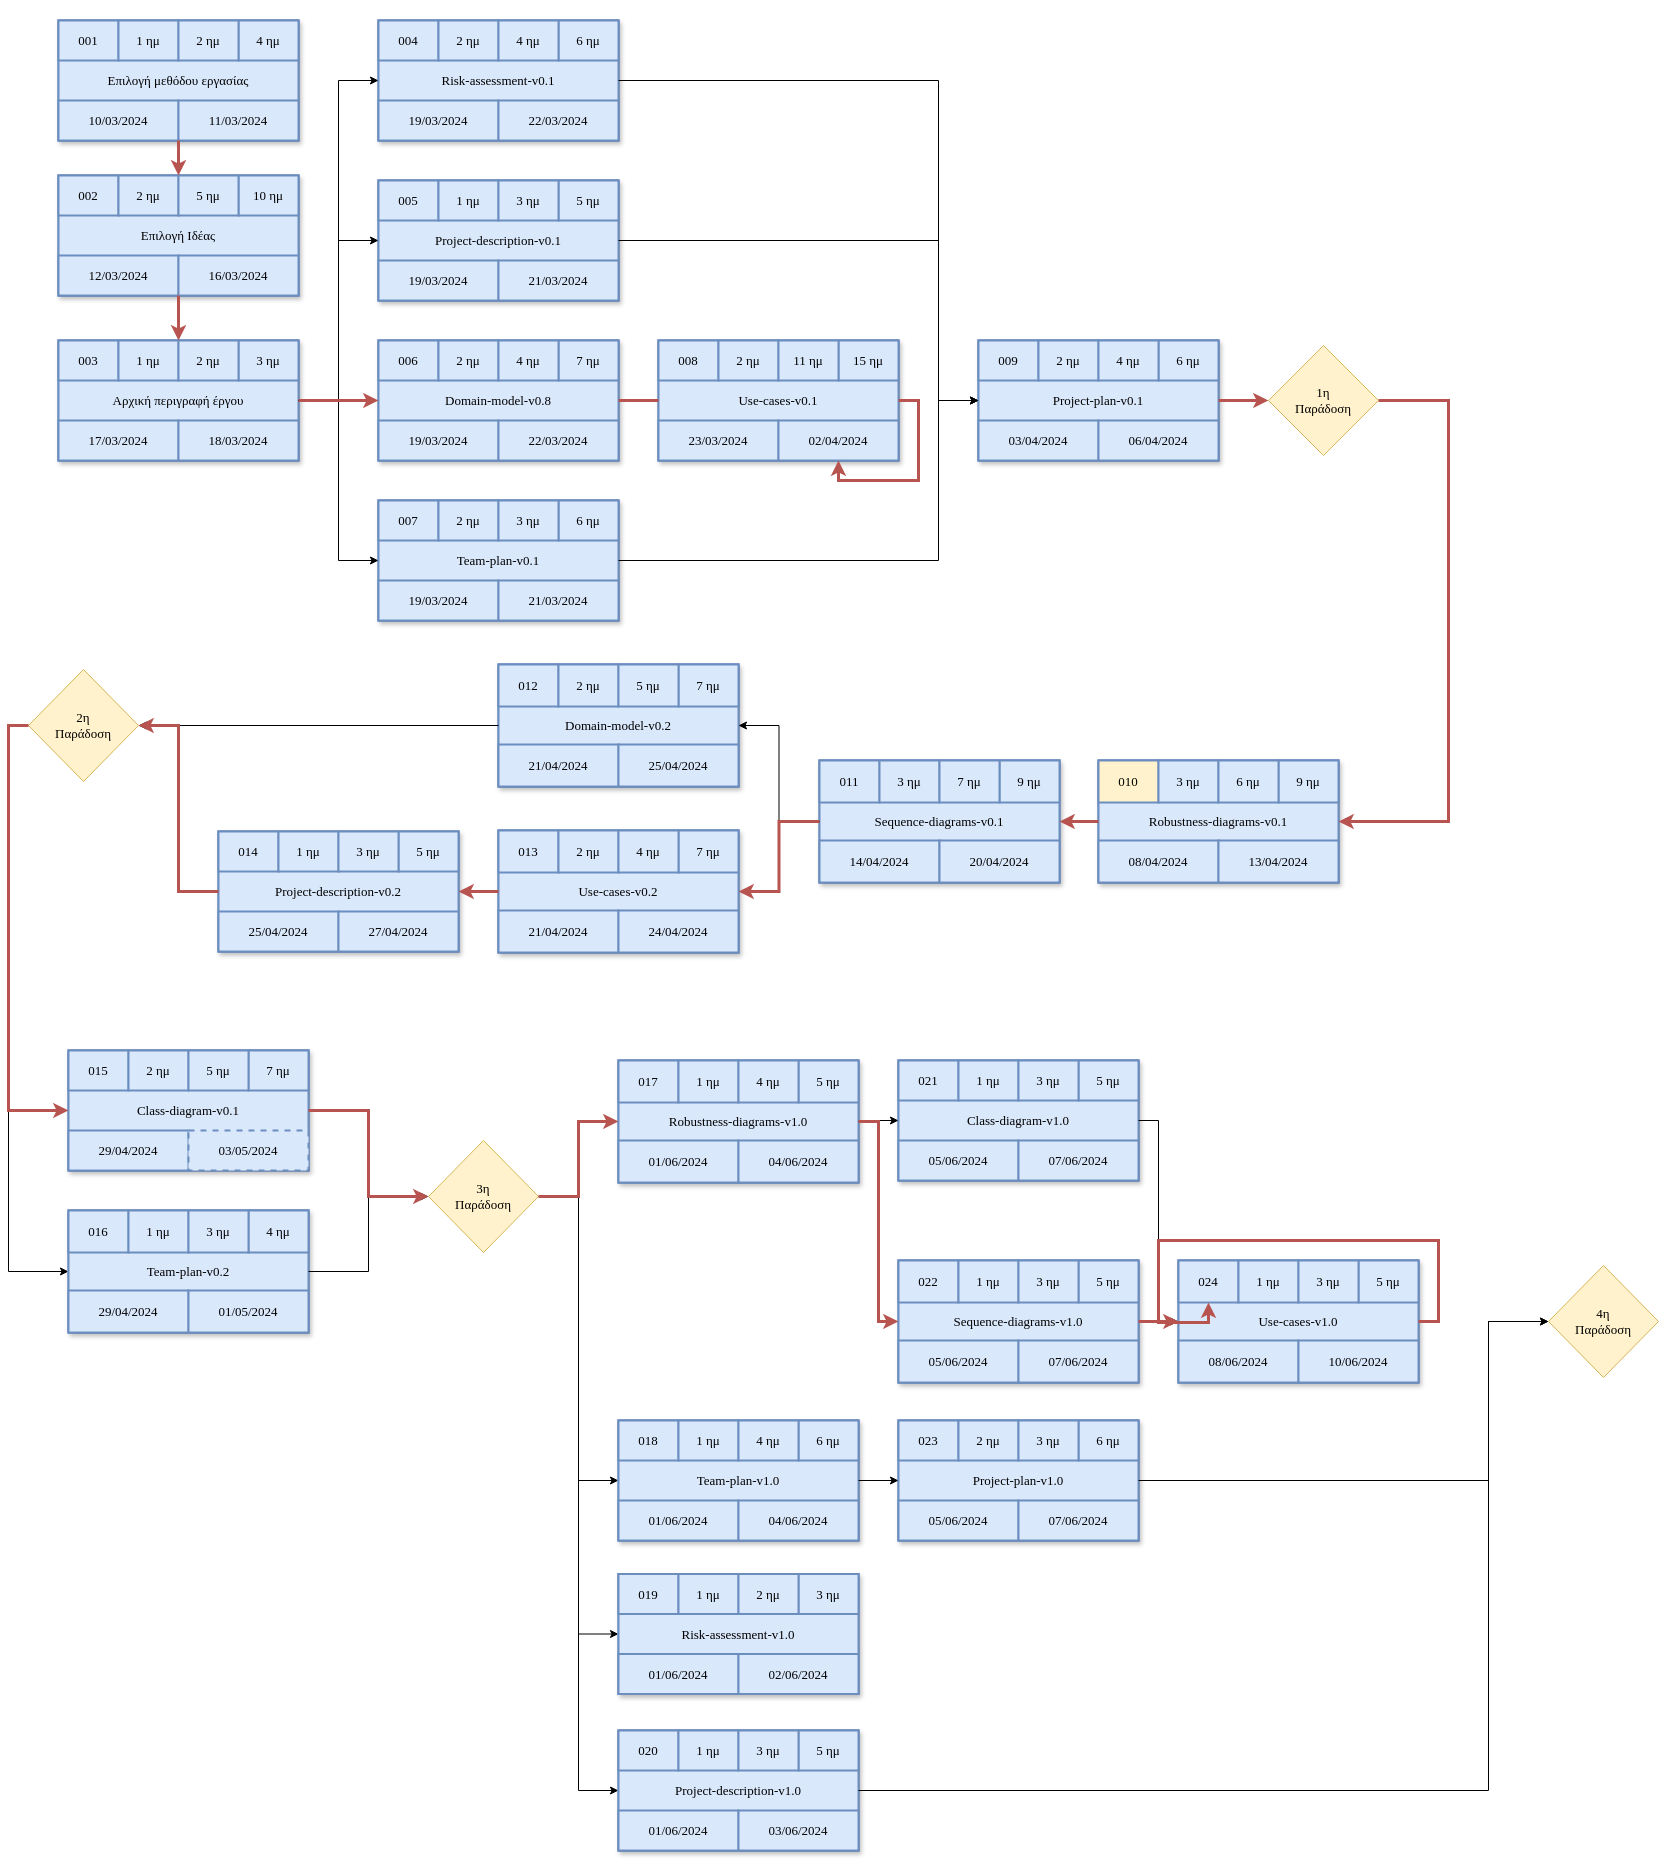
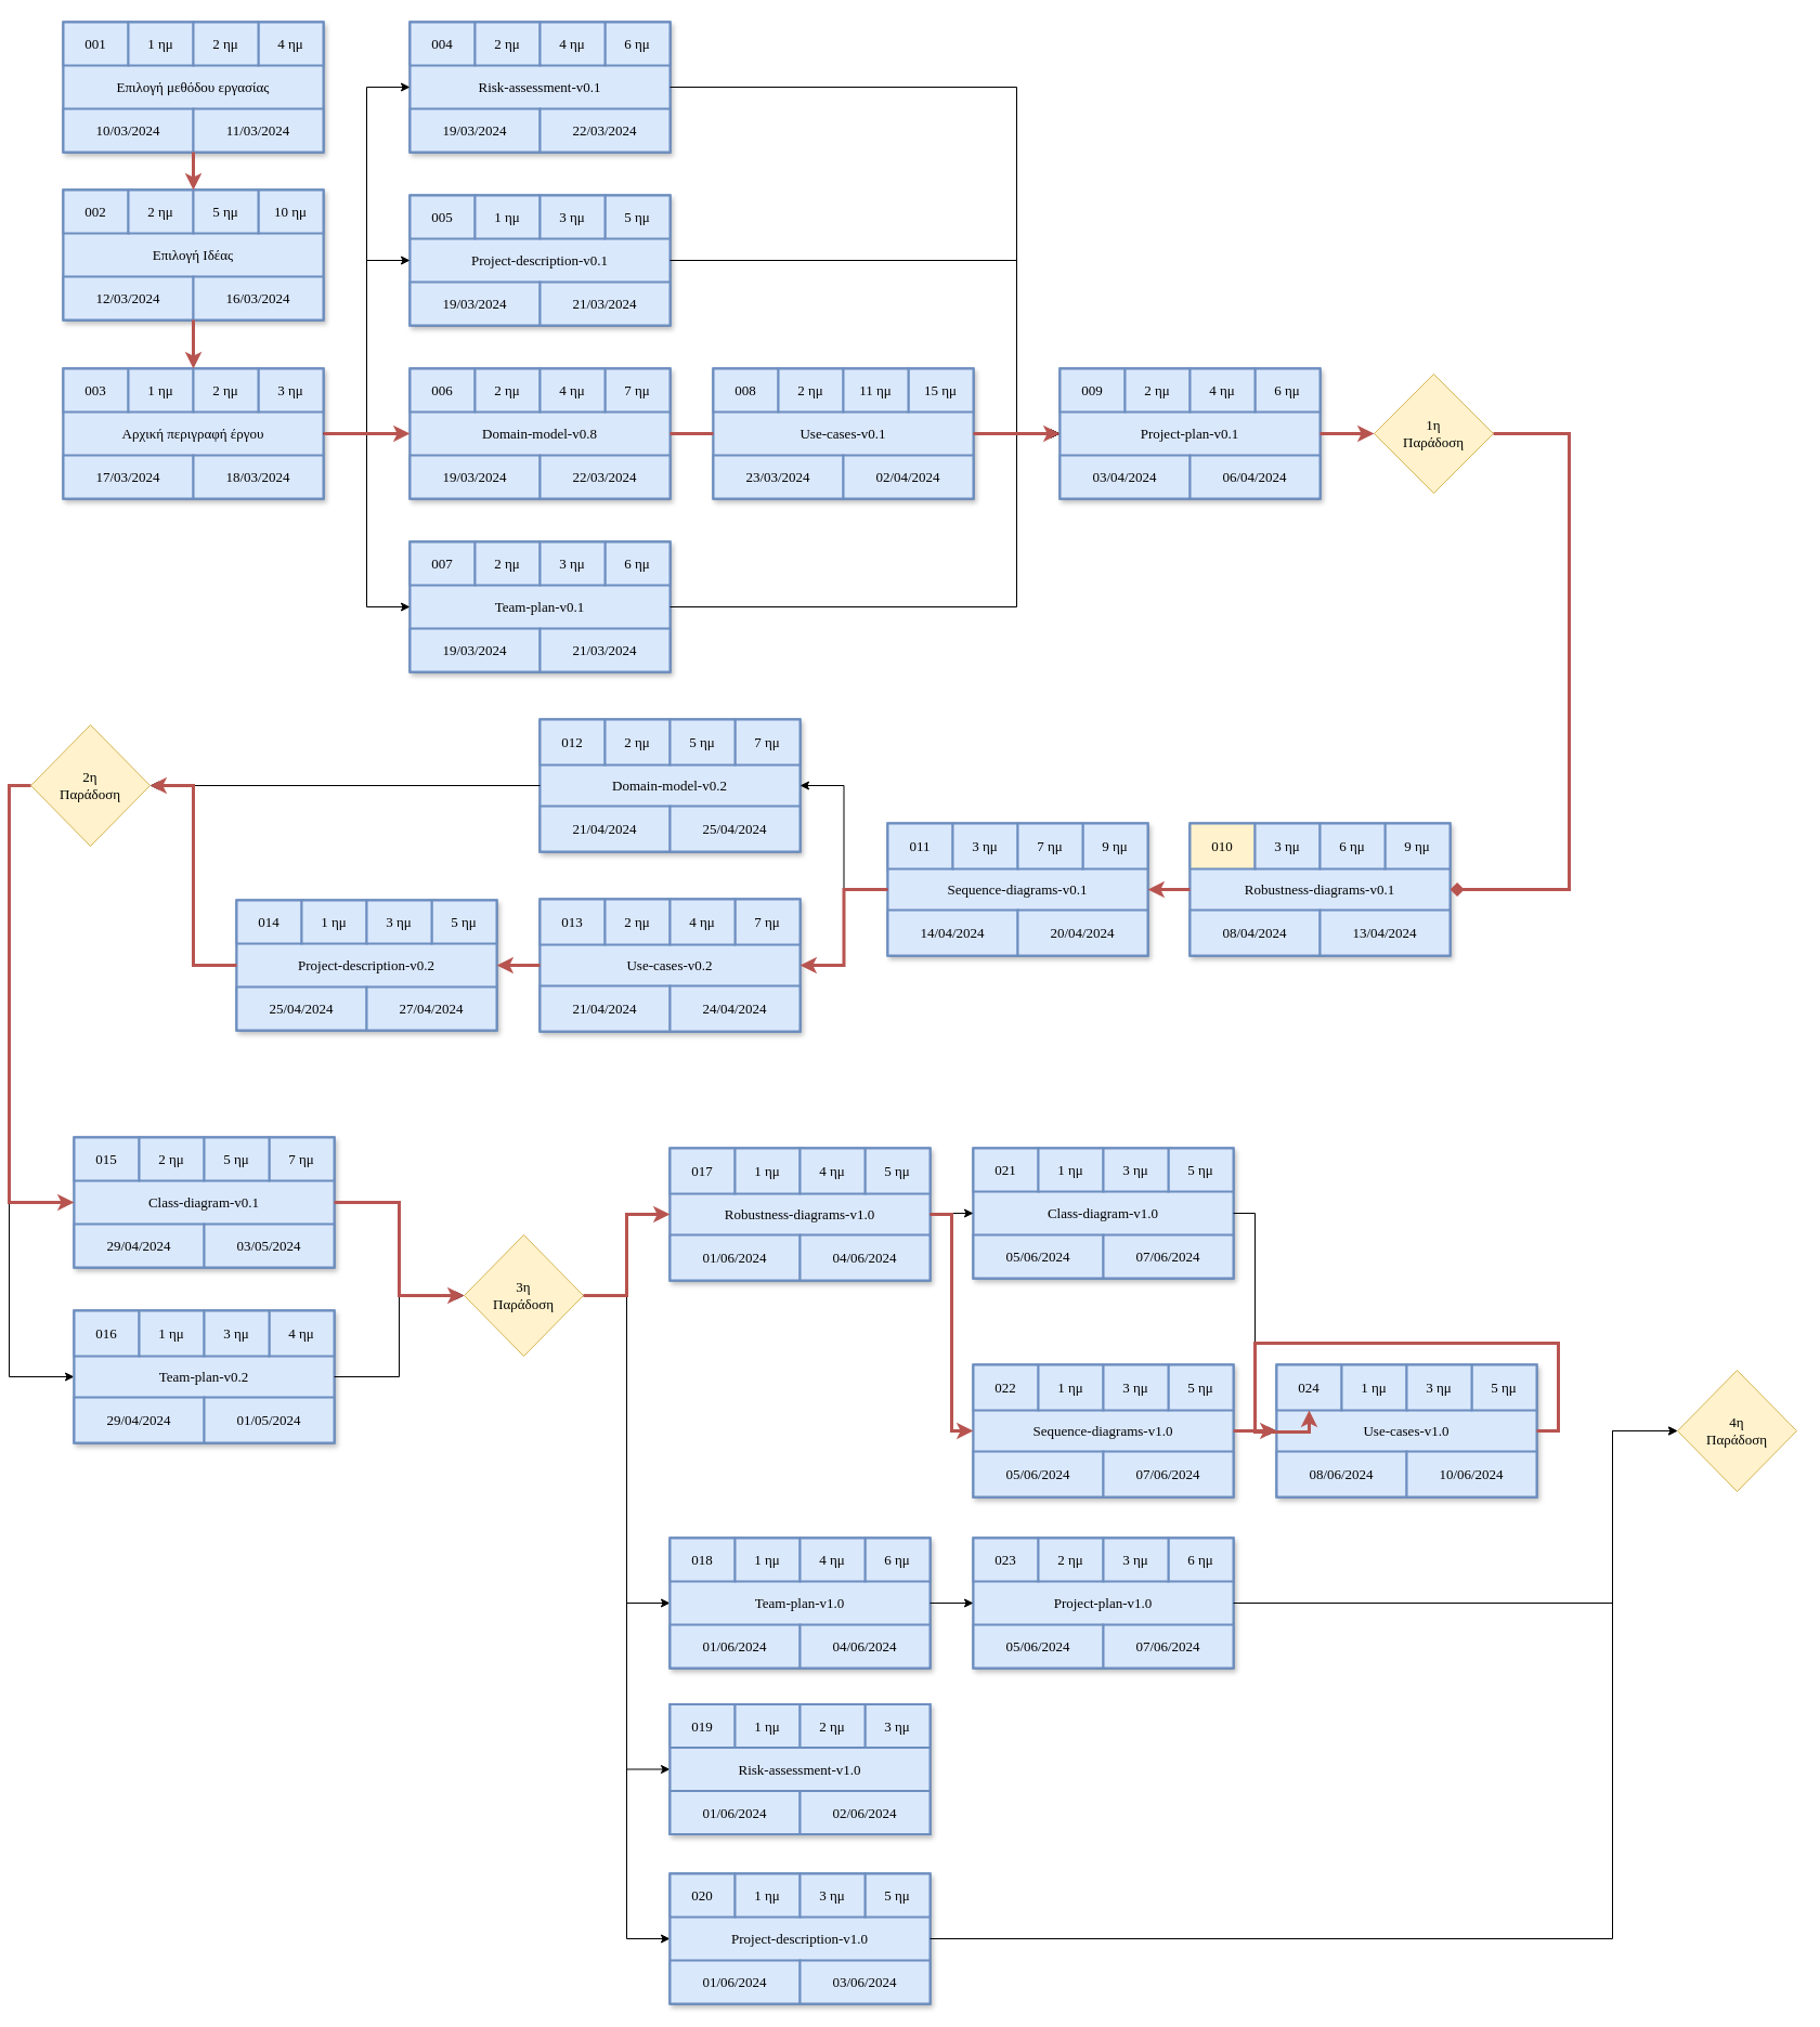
- <mxCell id="204" style="edgeStyle=orthogonalEdgeStyle;rounded=0;orthogonalLoop=1;jettySize=auto;html=1;exitX=1;exitY=0.5;exitDx=0;exitDy=0;fillColor=#f8cecc;strokeColor=#b85450;strokeWidth=3;" parent="1" source="45" target="51" edge="1"><mxGeometry relative="1" as="geometry" /></mxCell>
+ <mxCell id="204" style="edgeStyle=orthogonalEdgeStyle;rounded=0;orthogonalLoop=1;jettySize=auto;html=1;exitX=1;exitY=0.5;exitDx=0;exitDy=0;entryX=0;entryY=0.5;entryDx=0;entryDy=0;fillColor=#f8cecc;strokeColor=#b85450;strokeWidth=3;" parent="1" source="45" target="71" edge="1"><mxGeometry relative="1" as="geometry" /></mxCell>
- <mxCell id="205" style="edgeStyle=orthogonalEdgeStyle;rounded=0;orthogonalLoop=1;jettySize=auto;html=1;exitX=1;exitY=0.5;exitDx=0;exitDy=0;entryX=1;entryY=0.5;entryDx=0;entryDy=0;fillColor=#f8cecc;strokeColor=#b85450;strokeWidth=3;" parent="1" source="26" target="84" edge="1"><mxGeometry relative="1" as="geometry"><Array as="points"><mxPoint x="1440" y="400" /><mxPoint x="1440" y="821" /></Array></mxGeometry></mxCell>
+ <mxCell id="205" style="edgeStyle=orthogonalEdgeStyle;rounded=0;orthogonalLoop=1;jettySize=auto;html=1;exitX=1;exitY=0.5;exitDx=0;exitDy=0;entryX=1;entryY=0.5;entryDx=0;entryDy=0;fillColor=#f8cecc;strokeColor=#b85450;strokeWidth=3;endArrow=diamond;" parent="1" source="26" target="84" edge="1"><mxGeometry relative="1" as="geometry"><Array as="points"><mxPoint x="1440" y="400" /><mxPoint x="1440" y="821" /></Array></mxGeometry></mxCell>
- <mxCell id="127" value="03/05/2024" style="rounded=0;whiteSpace=wrap;html=1;labelBackgroundColor=none;fillColor=#dae8fc;strokeColor=#6c8ebf;strokeWidth=2;fontSize=13;fontFamily=Verdana;dashed=1;" parent="120" vertex="1"><mxGeometry x="120" y="80" width="120" height="40" as="geometry" /></mxCell>
+ <mxCell id="127" value="03/05/2024" style="rounded=0;whiteSpace=wrap;html=1;labelBackgroundColor=none;fillColor=#dae8fc;strokeColor=#6c8ebf;strokeWidth=2;fontSize=13;fontFamily=Verdana;" parent="120" vertex="1"><mxGeometry x="120" y="80" width="120" height="40" as="geometry" /></mxCell>
